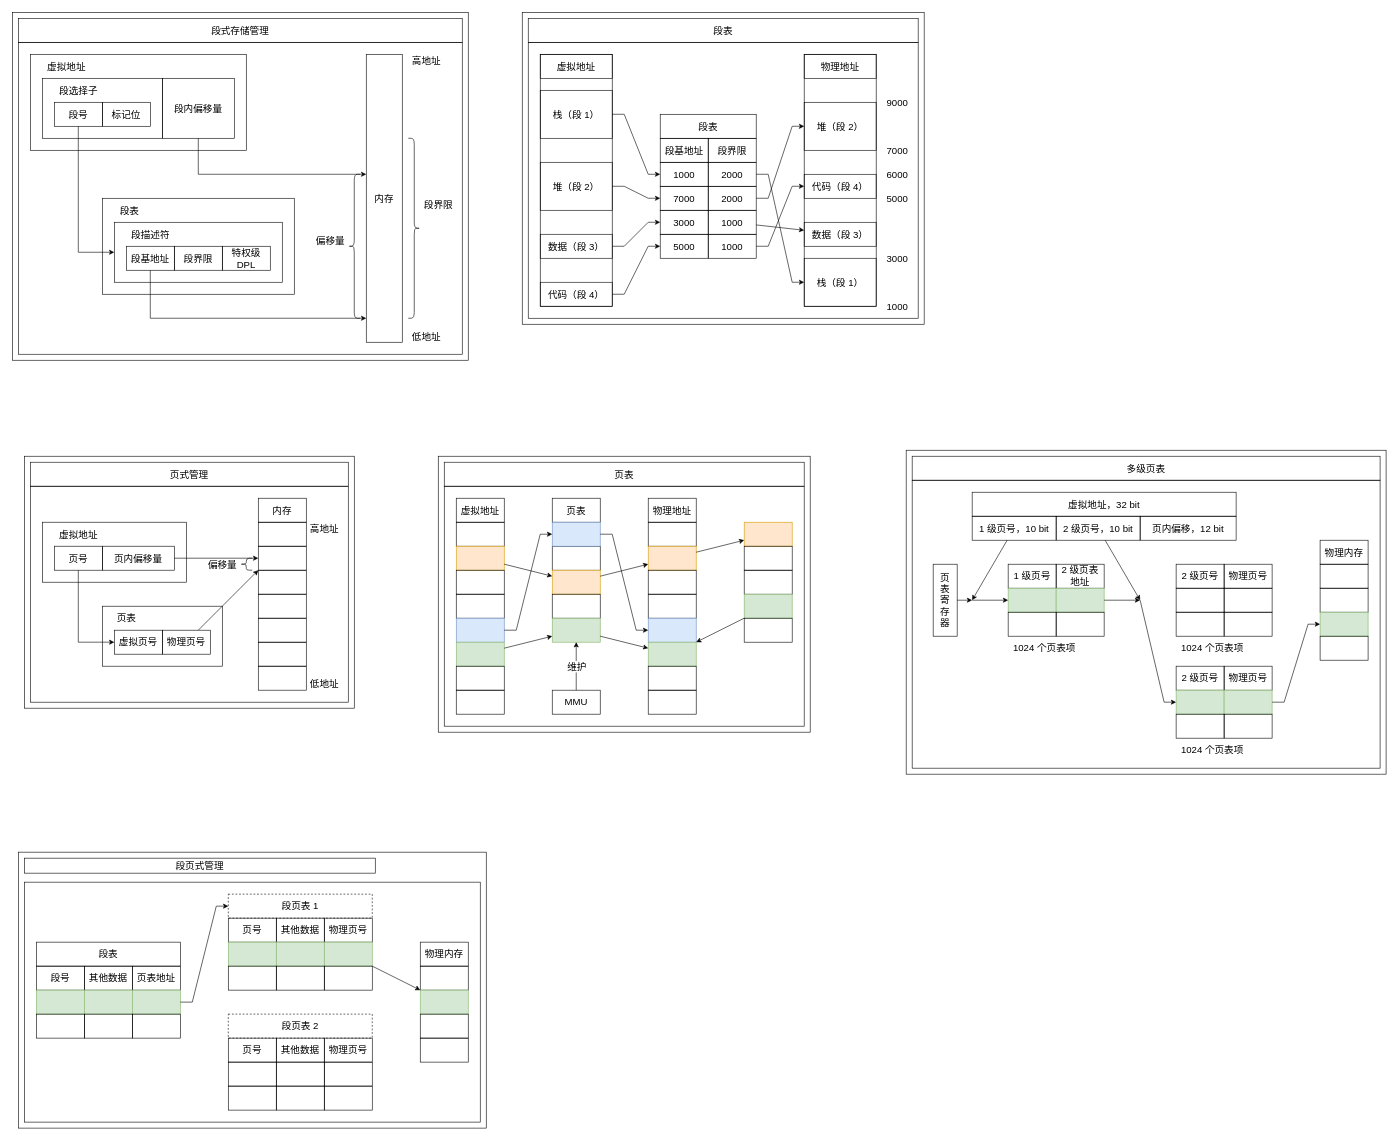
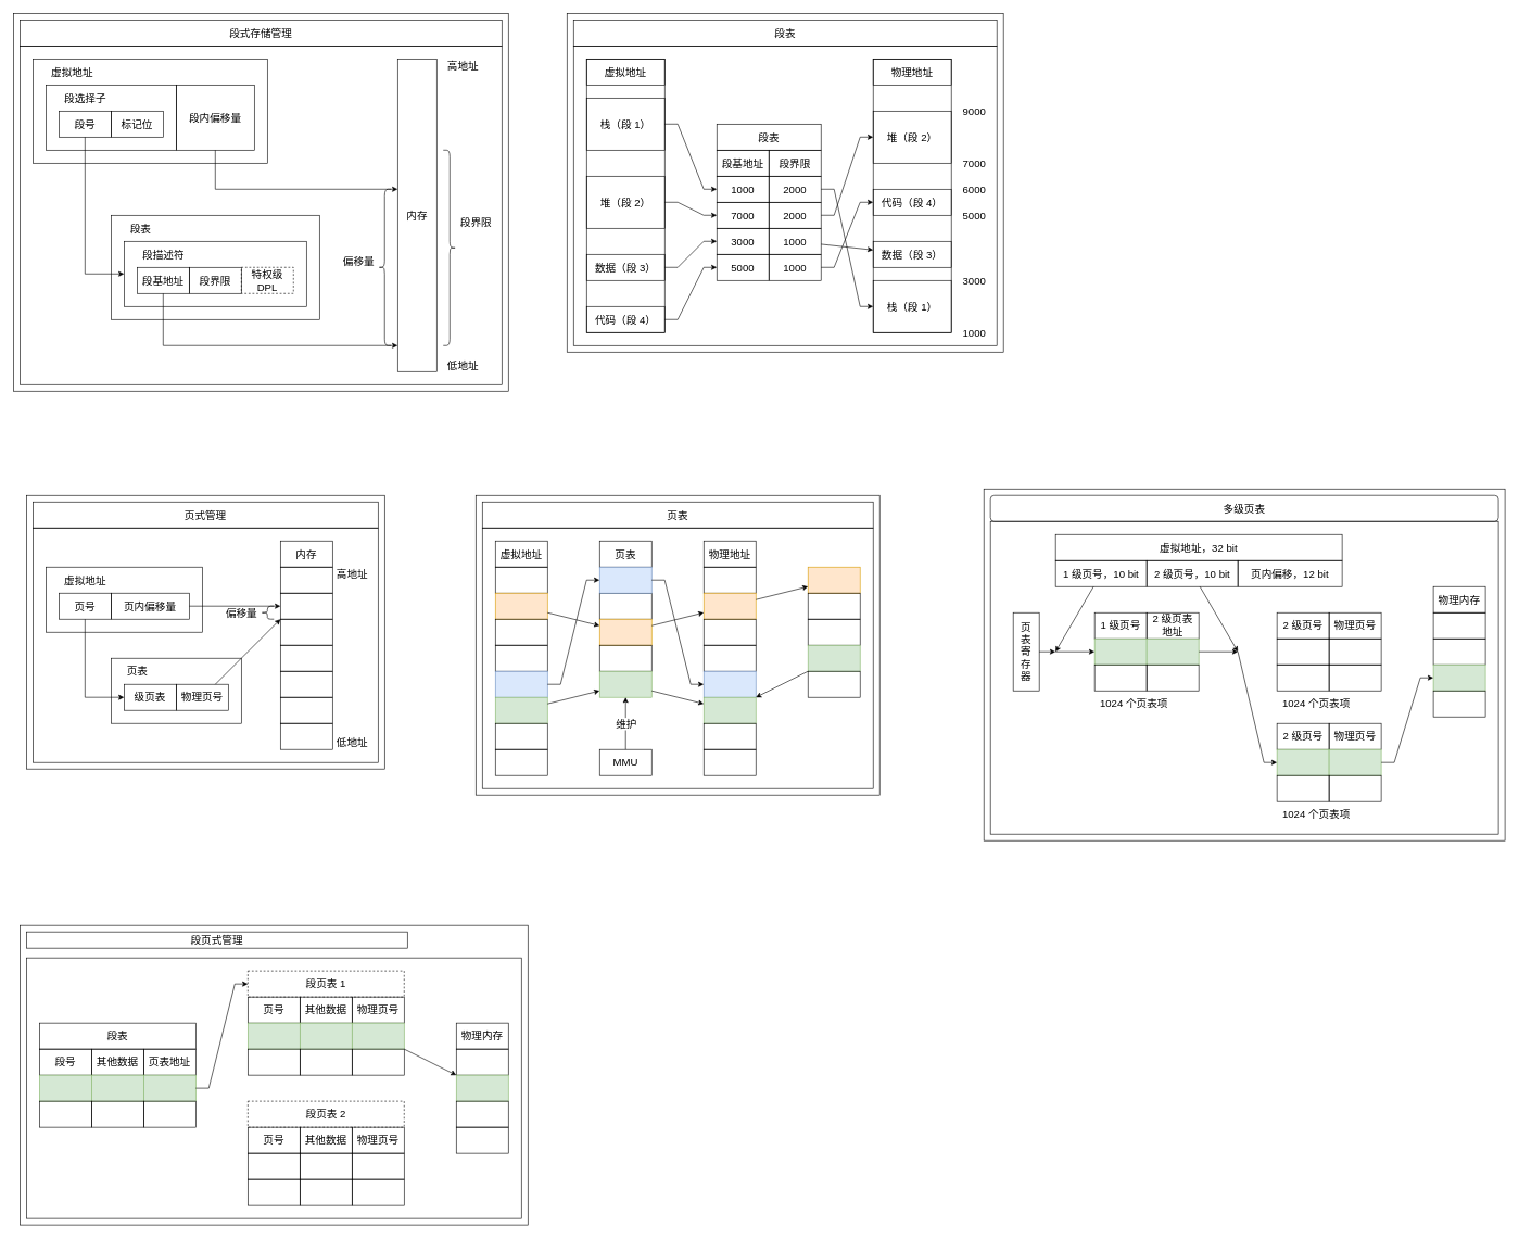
- <mxCell id="23" value="特权级&lt;br&gt;DPL" style="rounded=0;whiteSpace=wrap;html=1;fontSize=16;strokeColor=default;fillColor=none;container=0;" parent="2" vertex="1"><mxGeometry x="340" y="380" width="80" height="40" as="geometry" /></mxCell>
+ <mxCell id="23" value="特权级&lt;br&gt;DPL" style="rounded=0;whiteSpace=wrap;html=1;fontSize=16;strokeColor=default;fillColor=none;container=0;dashed=1;" parent="2" vertex="1"><mxGeometry x="340" y="380" width="80" height="40" as="geometry" /></mxCell>
- <mxCell id="145" value="多级页表" style="rounded=0;whiteSpace=wrap;html=1;fontSize=16;strokeColor=default;fillColor=none;container=0;" parent="142" vertex="1"><mxGeometry x="10" y="10" width="780" height="40" as="geometry" /></mxCell>
+ <mxCell id="145" value="多级页表" style="whiteSpace=wrap;html=1;fontSize=16;strokeColor=default;fillColor=none;container=0;rounded=1;" parent="142" vertex="1"><mxGeometry x="10" y="10" width="780" height="40" as="geometry" /></mxCell>
- <mxCell id="123" value="虚拟页号" style="rounded=0;whiteSpace=wrap;html=1;fontSize=16;strokeColor=default;fillColor=none;container=0;" parent="115" vertex="1"><mxGeometry x="150" y="290" width="80" height="40" as="geometry" /></mxCell>
+ <mxCell id="123" value="级页表" style="rounded=0;whiteSpace=wrap;html=1;fontSize=16;strokeColor=default;fillColor=none;container=0;" parent="115" vertex="1"><mxGeometry x="150" y="290" width="80" height="40" as="geometry" /></mxCell>
